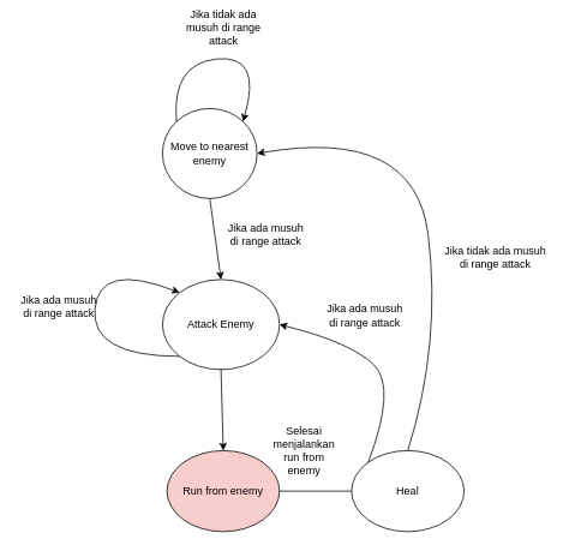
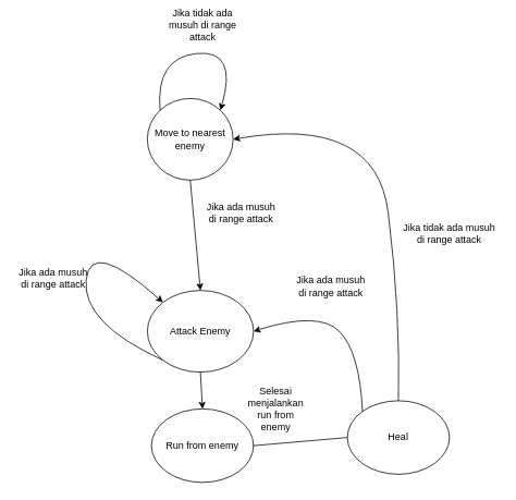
- <mxCell id="3" value="Attack Enemy" style="ellipse;whiteSpace=wrap;html=1;" vertex="1" parent="1"><mxGeometry x="180" y="310" width="130" height="100" as="geometry" /></mxCell>
+ <mxCell id="3" value="Attack Enemy" style="ellipse;whiteSpace=wrap;html=1;" vertex="1" parent="1"><mxGeometry x="180" y="355" width="130" height="100" as="geometry" /></mxCell>
- <mxCell id="4" value="Run from enemy" style="ellipse;whiteSpace=wrap;html=1;fillColor=#f8cecc;" vertex="1" parent="1"><mxGeometry x="185" y="500" width="125" height="90" as="geometry" /></mxCell>
+ <mxCell id="4" value="Run from enemy" style="ellipse;whiteSpace=wrap;html=1;" vertex="1" parent="1"><mxGeometry x="185" y="500" width="125" height="90" as="geometry" /></mxCell>
- <mxCell id="5" value="Heal" style="ellipse;whiteSpace=wrap;html=1;" vertex="1" parent="1"><mxGeometry x="390" y="500" width="125" height="90" as="geometry" /></mxCell>
+ <mxCell id="5" value="Heal" style="ellipse;whiteSpace=wrap;html=1;" vertex="1" parent="1"><mxGeometry x="425" y="490" width="125" height="90" as="geometry" /></mxCell>
